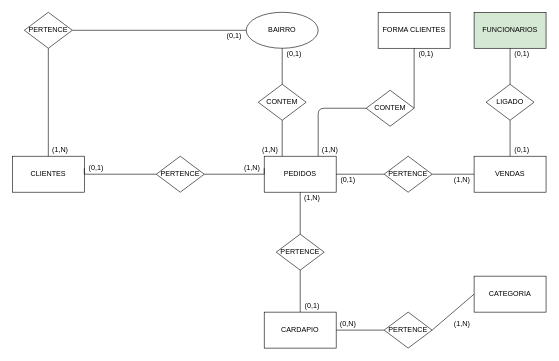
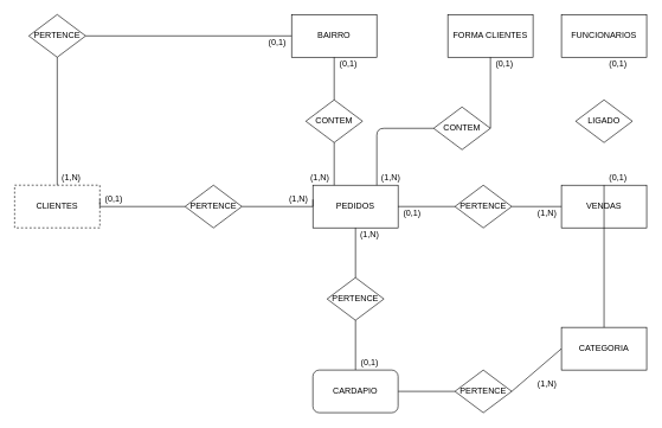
- <mxCell id="7" value="BAIRRO" style="ellipse;whiteSpace=wrap;html=1;" parent="1" vertex="1"><mxGeometry x="410" y="20" width="120" height="60" as="geometry" /></mxCell>
+ <mxCell id="7" value="BAIRRO" style="rounded=0;whiteSpace=wrap;html=1;" parent="1" vertex="1"><mxGeometry x="410" y="20" width="120" height="60" as="geometry" /></mxCell>
- <mxCell id="3" value="FUNCIONARIOS" style="rounded=0;whiteSpace=wrap;html=1;fillColor=#d5e8d4;" parent="1" vertex="1"><mxGeometry x="790" y="20" width="120" height="60" as="geometry" /></mxCell>
+ <mxCell id="3" value="FUNCIONARIOS" style="rounded=0;whiteSpace=wrap;html=1;" parent="1" vertex="1"><mxGeometry x="790" y="20" width="120" height="60" as="geometry" /></mxCell>
- <mxCell id="30" value="" style="endArrow=none;html=1;entryX=0.5;entryY=0;entryDx=0;entryDy=0;exitX=0.5;exitY=1;exitDx=0;exitDy=0;" parent="1" source="3" target="28" edge="1"><mxGeometry width="50" height="50" relative="1" as="geometry"><mxPoint x="850" y="260" as="sourcePoint" /><mxPoint x="850" y="200" as="targetPoint" /></mxGeometry></mxCell>
- <mxCell id="29" value="" style="endArrow=none;html=1;entryX=0.5;entryY=1;entryDx=0;entryDy=0;exitX=0.5;exitY=0;exitDx=0;exitDy=0;" parent="1" source="6" target="28" edge="1"><mxGeometry width="50" height="50" relative="1" as="geometry"><mxPoint x="830" y="240" as="sourcePoint" /><mxPoint x="830" y="140" as="targetPoint" /></mxGeometry></mxCell>
+ <mxCell id="29" value="" style="endArrow=none;html=1;exitX=0.5;exitY=0;exitDx=0;exitDy=0;" parent="1" source="6" target="21" edge="1"><mxGeometry width="50" height="50" relative="1" as="geometry"><mxPoint x="830" y="240" as="sourcePoint" /><mxPoint x="830" y="140" as="targetPoint" /></mxGeometry></mxCell>
- <mxCell id="2" value="CLIENTES" style="rounded=0;whiteSpace=wrap;html=1;" parent="1" vertex="1"><mxGeometry x="20" y="260" width="120" height="60" as="geometry" /></mxCell>
+ <mxCell id="2" value="CLIENTES" style="rounded=0;whiteSpace=wrap;html=1;dashed=1;" parent="1" vertex="1"><mxGeometry x="20" y="260" width="120" height="60" as="geometry" /></mxCell>
- <mxCell id="31" value="(0,N)" style="text;html=1;strokeColor=none;fillColor=none;align=center;verticalAlign=middle;whiteSpace=wrap;rounded=0;" parent="1" vertex="1"><mxGeometry x="560" y="530" width="40" height="20" as="geometry" /></mxCell>
- <mxCell id="20" value="CARDAPIO" style="rounded=0;whiteSpace=wrap;html=1;" parent="1" vertex="1"><mxGeometry x="440" y="520" width="120" height="60" as="geometry" /></mxCell>
+ <mxCell id="20" value="CARDAPIO" style="whiteSpace=wrap;html=1;rounded=1;" parent="1" vertex="1"><mxGeometry x="440" y="520" width="120" height="60" as="geometry" /></mxCell>
